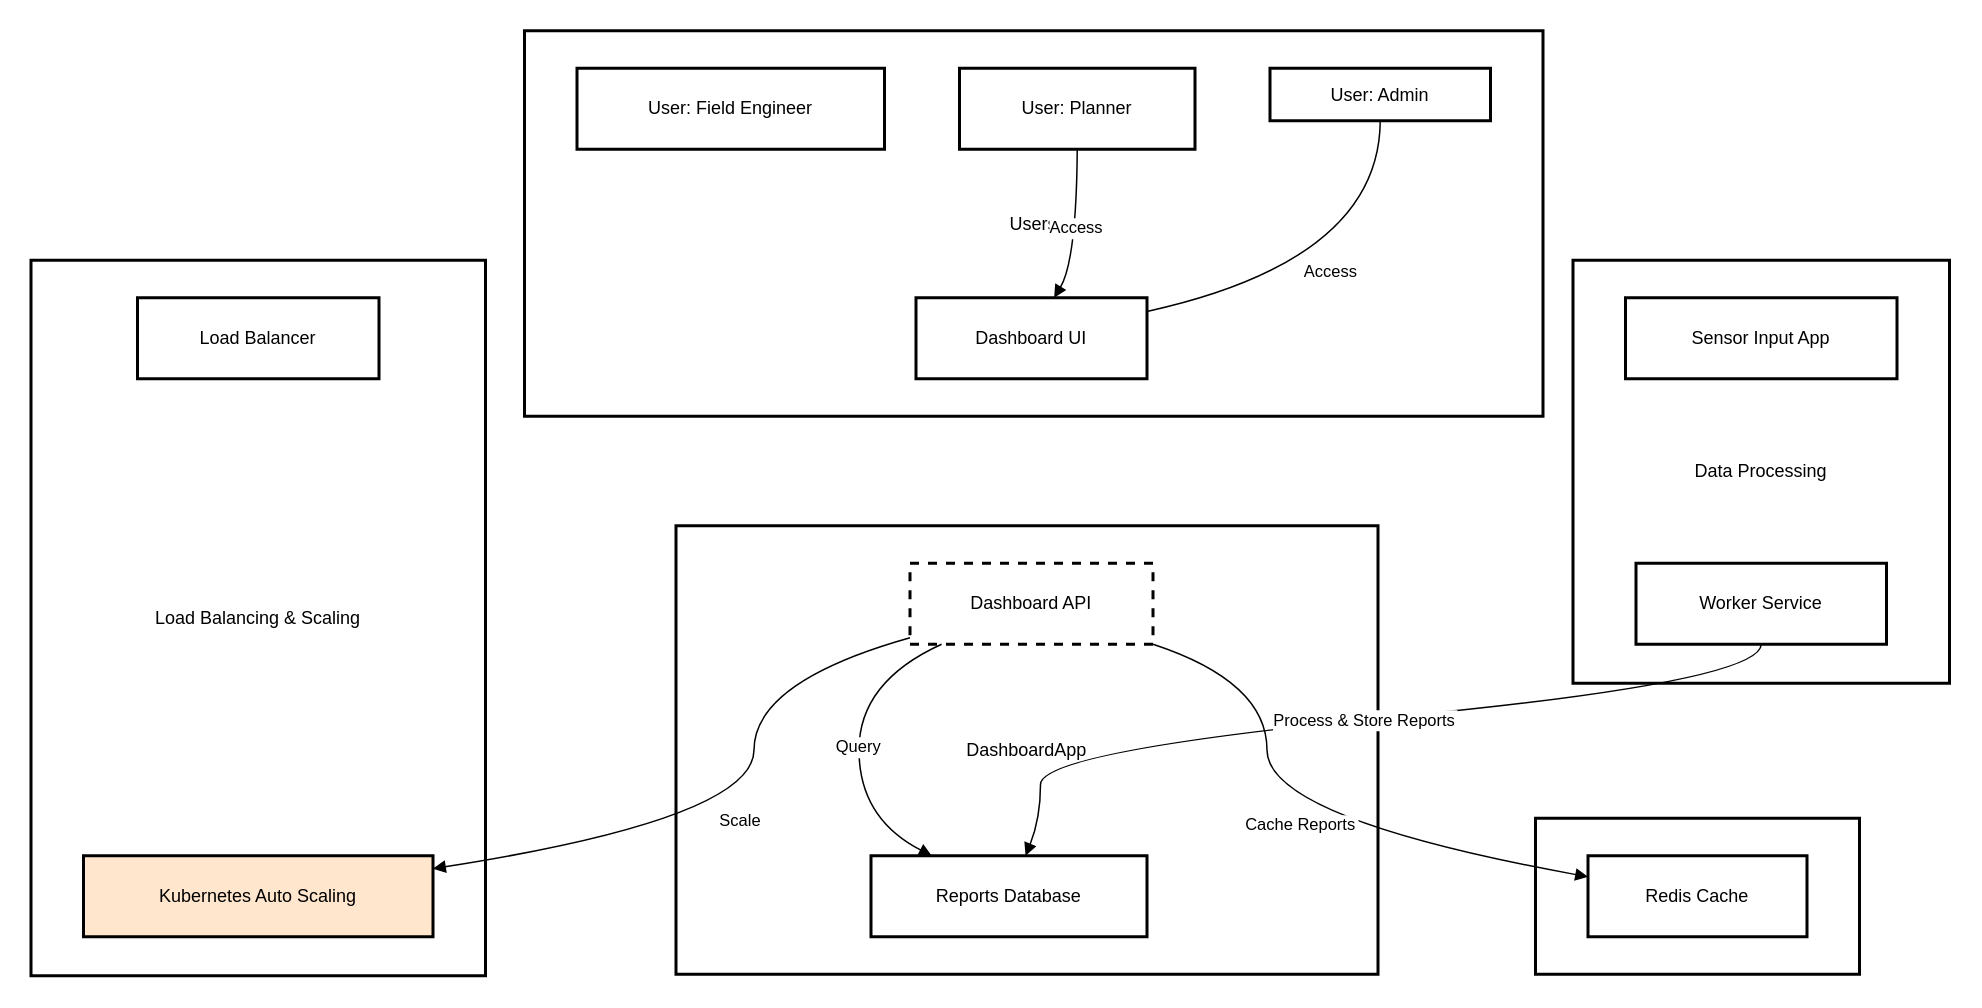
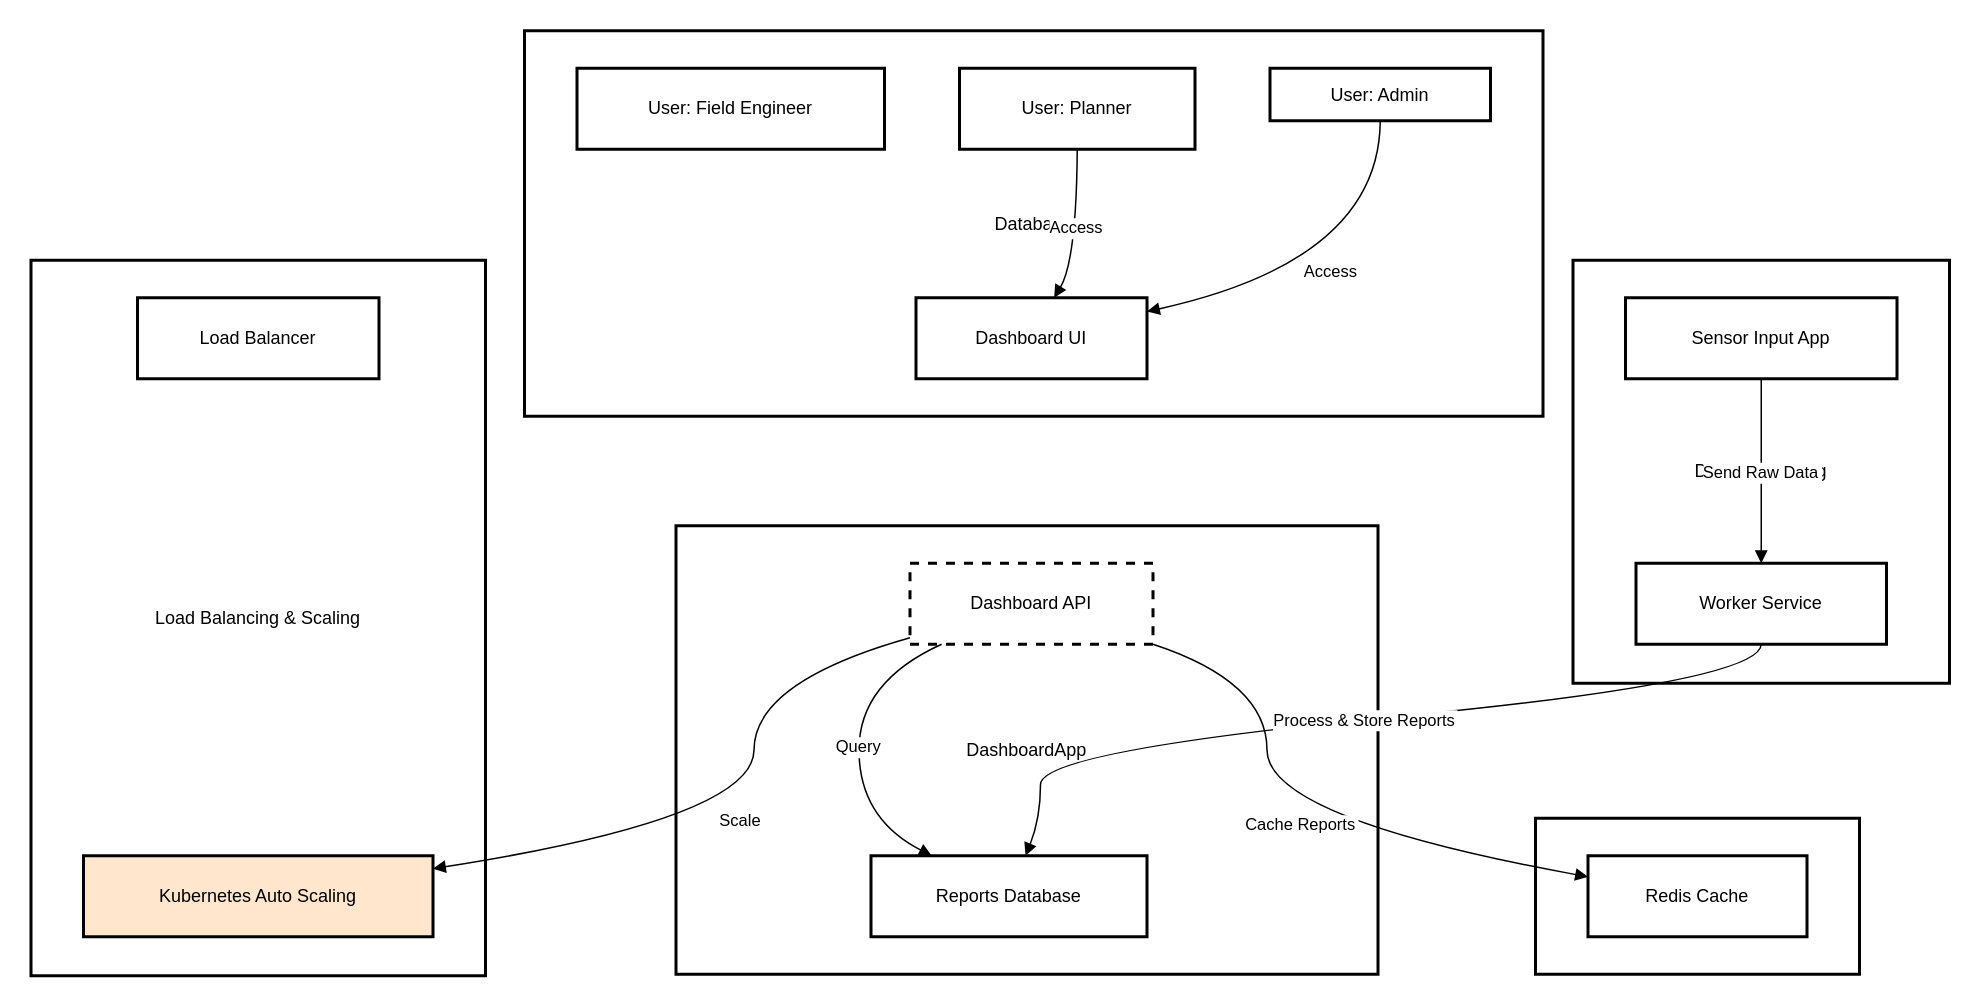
- <mxCell id="6" value="Users" style="whiteSpace=wrap;strokeWidth=2;" vertex="1" parent="1"><mxGeometry x="349" y="20" width="679" height="257" as="geometry" /></mxCell>
+ <mxCell id="6" value="Database" style="whiteSpace=wrap;strokeWidth=2;" vertex="1" parent="1"><mxGeometry x="349" y="20" width="679" height="257" as="geometry" /></mxCell>
- <mxCell id="19" value="Access" style="curved=1;startArrow=none;endArrow=none;exitX=0.5;exitY=1;entryX=1;entryY=0.17;rounded=0;" edge="1" parent="1" source="10" target="8"><mxGeometry relative="1" as="geometry"><Array as="points"><mxPoint x="919" y="173" /></Array></mxGeometry></mxCell>
+ <mxCell id="19" value="Access" style="curved=1;startArrow=none;endArrow=block;exitX=0.5;exitY=1;entryX=1;entryY=0.17;rounded=0;" edge="1" parent="1" source="10" target="8"><mxGeometry relative="1" as="geometry"><Array as="points"><mxPoint x="919" y="173" /></Array></mxGeometry></mxCell>
+ <mxCell id="21" value="Send Raw Data" style="curved=1;startArrow=none;endArrow=block;exitX=0.5;exitY=0.99;entryX=0.5;entryY=0;rounded=0;" edge="1" parent="1" source="13" target="14"><mxGeometry relative="1" as="geometry"><Array as="points" /></mxGeometry></mxCell>
